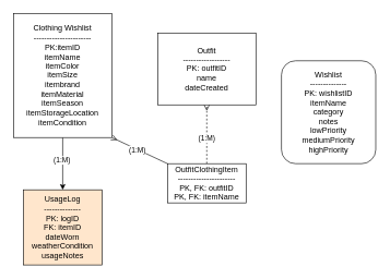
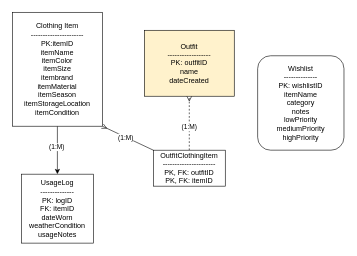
- <mxCell id="9" value="Outfit&lt;div&gt;------------------&lt;/div&gt;&lt;div&gt;PK: outfitID&lt;/div&gt;&lt;div&gt;name&lt;/div&gt;&lt;div&gt;dateCreated&lt;/div&gt;" style="rounded=0;whiteSpace=wrap;html=1;" vertex="1" parent="1"><mxGeometry x="240" y="50" width="150" height="110" as="geometry" /></mxCell>
+ <mxCell id="9" value="Outfit&lt;div&gt;------------------&lt;/div&gt;&lt;div&gt;PK: outfitID&lt;/div&gt;&lt;div&gt;name&lt;/div&gt;&lt;div&gt;dateCreated&lt;/div&gt;" style="rounded=0;whiteSpace=wrap;html=1;fillColor=#fff2cc;" vertex="1" parent="1"><mxGeometry x="240" y="50" width="150" height="110" as="geometry" /></mxCell>
- <mxCell id="4" value="Clothing Wishlist&lt;div&gt;----------------------&lt;br&gt;&lt;div&gt;PK:&lt;span style=&quot;background-color: transparent; color: light-dark(rgb(0, 0, 0), rgb(255, 255, 255));&quot;&gt;itemID&lt;/span&gt;&lt;div&gt;itemName&lt;/div&gt;&lt;div&gt;itemColor&lt;/div&gt;&lt;div&gt;itemSize&lt;/div&gt;&lt;div&gt;itembrand&lt;/div&gt;&lt;div&gt;itemMaterial&lt;/div&gt;&lt;div&gt;itemSeason&lt;/div&gt;&lt;div&gt;itemStorageLocation&lt;/div&gt;&lt;div&gt;itemCondition&lt;/div&gt;&lt;/div&gt;&lt;/div&gt;" style="rounded=0;whiteSpace=wrap;html=1;" vertex="1" parent="1"><mxGeometry x="20" y="20" width="150" height="190" as="geometry" /></mxCell>
+ <mxCell id="4" value="Clothing Item&lt;div&gt;----------------------&lt;br&gt;&lt;div&gt;PK:&lt;span style=&quot;background-color: transparent; color: light-dark(rgb(0, 0, 0), rgb(255, 255, 255));&quot;&gt;itemID&lt;/span&gt;&lt;div&gt;itemName&lt;/div&gt;&lt;div&gt;itemColor&lt;/div&gt;&lt;div&gt;itemSize&lt;/div&gt;&lt;div&gt;itembrand&lt;/div&gt;&lt;div&gt;itemMaterial&lt;/div&gt;&lt;div&gt;itemSeason&lt;/div&gt;&lt;div&gt;itemStorageLocation&lt;/div&gt;&lt;div&gt;itemCondition&lt;/div&gt;&lt;/div&gt;&lt;/div&gt;" style="rounded=0;whiteSpace=wrap;html=1;" vertex="1" parent="1"><mxGeometry x="20" y="20" width="150" height="190" as="geometry" /></mxCell>
- <mxCell id="8" value="OutfitClothingItem&lt;div&gt;----------------------&lt;/div&gt;&lt;div&gt;PK, FK: outfitID&lt;/div&gt;&lt;div&gt;PK, FK: itemName&lt;/div&gt;" style="rounded=0;whiteSpace=wrap;html=1;" vertex="1" parent="1"><mxGeometry x="255" y="250" width="120" height="60" as="geometry" /></mxCell>
+ <mxCell id="8" value="OutfitClothingItem&lt;div&gt;----------------------&lt;/div&gt;&lt;div&gt;PK, FK: outfitID&lt;/div&gt;&lt;div&gt;PK, FK: itemID&lt;/div&gt;" style="rounded=0;whiteSpace=wrap;html=1;" vertex="1" parent="1"><mxGeometry x="255" y="250" width="120" height="60" as="geometry" /></mxCell>
- <mxCell id="5" value="UsageLog&lt;div&gt;--------------&lt;/div&gt;&lt;div&gt;PK: logID&lt;/div&gt;&lt;div&gt;FK: itemID&lt;/div&gt;&lt;div&gt;dateWorn&lt;/div&gt;&lt;div&gt;weatherCondition&lt;/div&gt;&lt;div&gt;usageNotes&lt;/div&gt;" style="whiteSpace=wrap;html=1;rounded=0;fillColor=#ffe6cc;" vertex="1" parent="1"><mxGeometry x="35" y="290" width="120" height="115" as="geometry" /></mxCell>
+ <mxCell id="5" value="UsageLog&lt;div&gt;--------------&lt;/div&gt;&lt;div&gt;PK: logID&lt;/div&gt;&lt;div&gt;FK: itemID&lt;/div&gt;&lt;div&gt;dateWorn&lt;/div&gt;&lt;div&gt;weatherCondition&lt;/div&gt;&lt;div&gt;usageNotes&lt;/div&gt;" style="whiteSpace=wrap;html=1;rounded=0;" vertex="1" parent="1"><mxGeometry x="35" y="290" width="120" height="115" as="geometry" /></mxCell>
